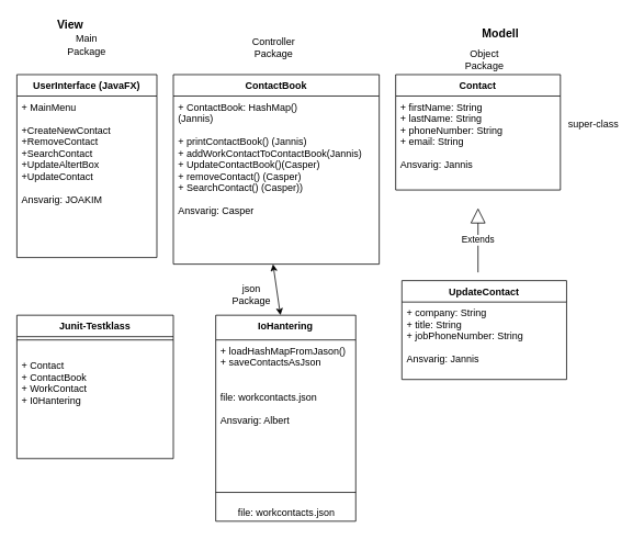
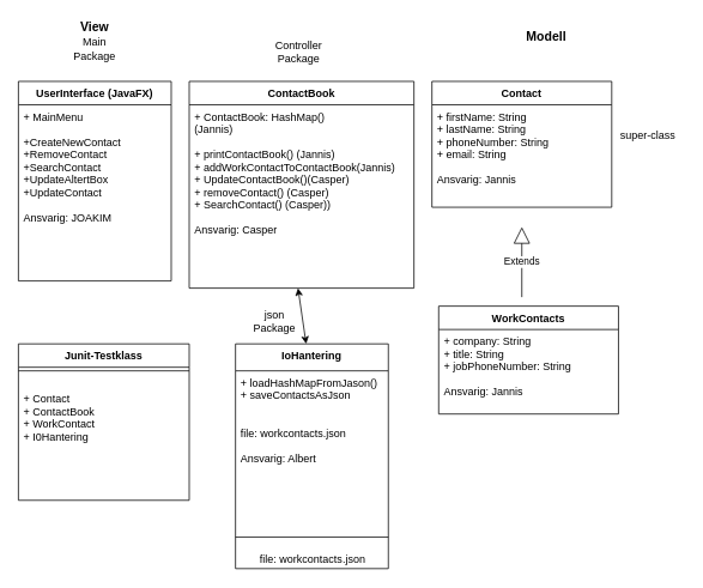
- <mxCell id="2" value="View" style="text;html=1;strokeColor=none;fillColor=none;align=center;verticalAlign=middle;whiteSpace=wrap;rounded=0;fontStyle=1;fontSize=14;" parent="1" vertex="1"><mxGeometry x="65" y="20" width="40" height="20" as="geometry" /></mxCell>
+ <mxCell id="2" value="View" style="text;html=1;strokeColor=none;fillColor=none;align=center;verticalAlign=middle;whiteSpace=wrap;rounded=0;fontStyle=1;fontSize=14;" parent="1" vertex="1"><mxGeometry x="85" y="20" width="40" height="20" as="geometry" /></mxCell>
- <mxCell id="24" value="Object Package" style="text;html=1;strokeColor=none;fillColor=none;align=center;verticalAlign=middle;whiteSpace=wrap;rounded=0;" parent="1" vertex="1"><mxGeometry x="552.5" y="65" width="70" height="13" as="geometry" /></mxCell>
- <mxCell id="17" value="UpdateContact" style="swimlane;fontStyle=1;align=center;verticalAlign=top;childLayout=stackLayout;horizontal=1;startSize=26;horizontalStack=0;resizeParent=1;resizeParentMax=0;resizeLast=0;collapsible=1;marginBottom=0;" parent="1" vertex="1"><mxGeometry x="487.5" y="340" width="200" height="120" as="geometry" /></mxCell>
+ <mxCell id="17" value="WorkContacts" style="swimlane;fontStyle=1;align=center;verticalAlign=top;childLayout=stackLayout;horizontal=1;startSize=26;horizontalStack=0;resizeParent=1;resizeParentMax=0;resizeLast=0;collapsible=1;marginBottom=0;" parent="1" vertex="1"><mxGeometry x="487.5" y="340" width="200" height="120" as="geometry" /></mxCell>
